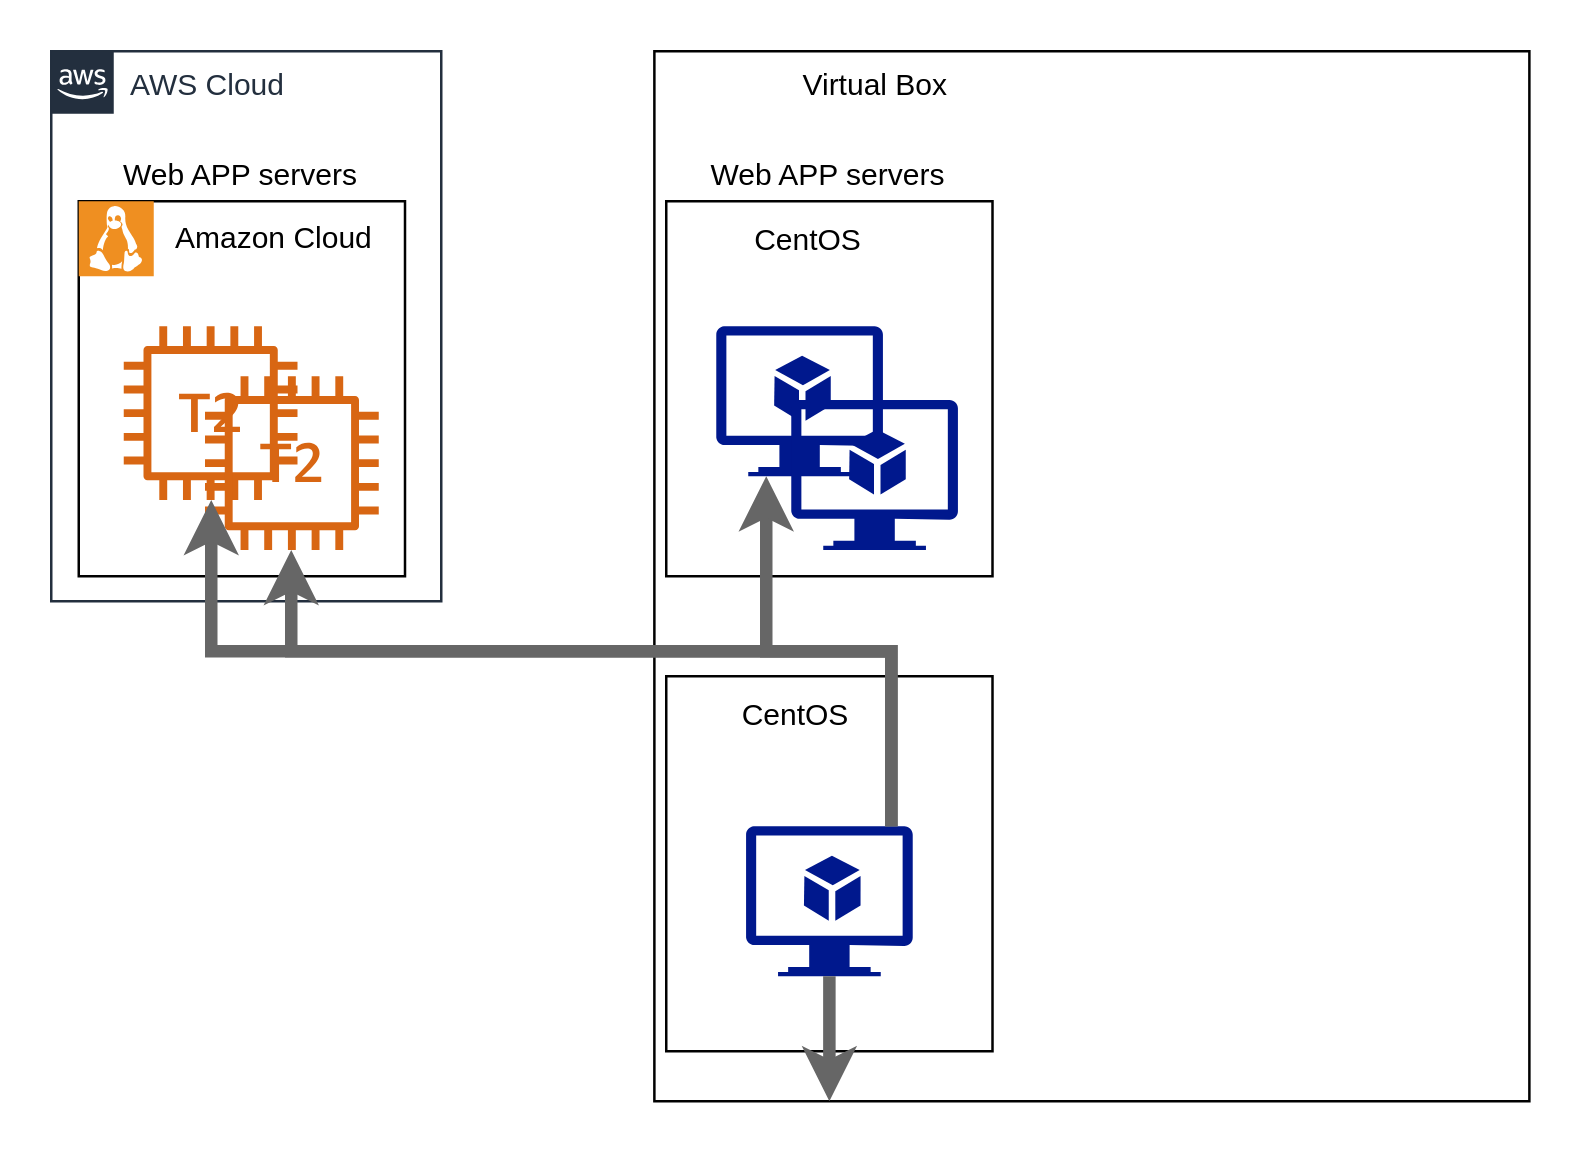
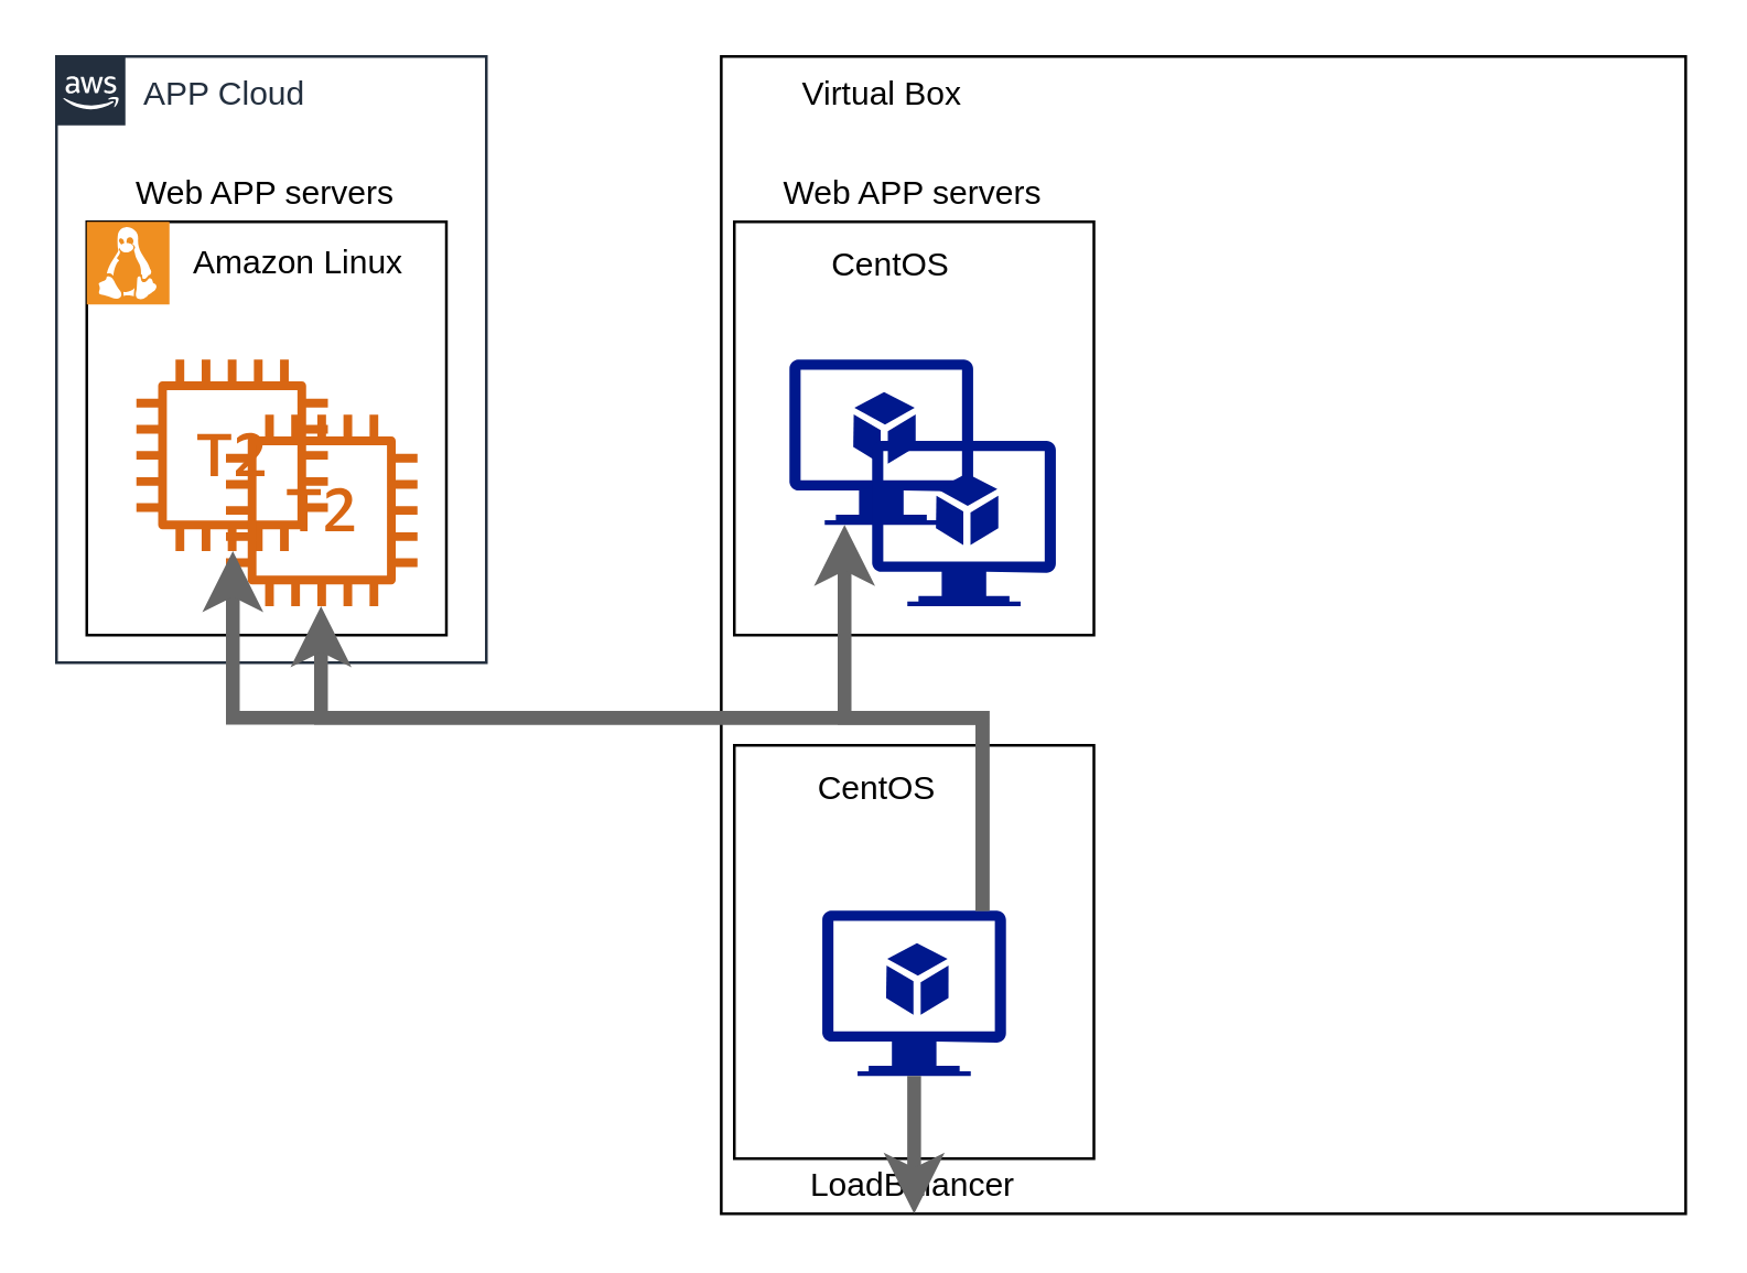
- <mxCell id="5" value="Virtual Box" style="text;html=1;strokeColor=none;fillColor=none;align=left;verticalAlign=middle;whiteSpace=wrap;rounded=0;" vertex="1" parent="1"><mxGeometry x="319.25" y="24" width="80" height="20" as="geometry" /></mxCell>
+ <mxCell id="5" value="Virtual Box" style="text;html=1;strokeColor=none;fillColor=none;align=left;verticalAlign=middle;whiteSpace=wrap;rounded=0;" vertex="1" parent="1"><mxGeometry x="289.25" y="24" width="80" height="20" as="geometry" /></mxCell>
- <mxCell id="3" value="AWS Cloud" style="points=[[0,0],[0.25,0],[0.5,0],[0.75,0],[1,0],[1,0.25],[1,0.5],[1,0.75],[1,1],[0.75,1],[0.5,1],[0.25,1],[0,1],[0,0.75],[0,0.5],[0,0.25]];outlineConnect=0;gradientColor=none;html=1;whiteSpace=wrap;fontSize=12;fontStyle=0;shape=mxgraph.aws4.group;grIcon=mxgraph.aws4.group_aws_cloud_alt;strokeColor=#232F3E;fillColor=none;verticalAlign=top;align=left;spacingLeft=30;fontColor=#232F3E;dashed=0;labelBackgroundColor=#ffffff;" parent="1" vertex="1"><mxGeometry x="20" y="20" width="156" height="220" as="geometry" /></mxCell>
+ <mxCell id="3" value="APP Cloud" style="points=[[0,0],[0.25,0],[0.5,0],[0.75,0],[1,0],[1,0.25],[1,0.5],[1,0.75],[1,1],[0.75,1],[0.5,1],[0.25,1],[0,1],[0,0.75],[0,0.5],[0,0.25]];outlineConnect=0;gradientColor=none;html=1;whiteSpace=wrap;fontSize=12;fontStyle=0;shape=mxgraph.aws4.group;grIcon=mxgraph.aws4.group_aws_cloud_alt;strokeColor=#232F3E;fillColor=none;verticalAlign=top;align=left;spacingLeft=30;fontColor=#232F3E;dashed=0;labelBackgroundColor=#ffffff;" parent="1" vertex="1"><mxGeometry x="20" y="20" width="156" height="220" as="geometry" /></mxCell>
- <mxCell id="11" value="Amazon Cloud" style="text;html=1;strokeColor=none;fillColor=none;align=left;verticalAlign=middle;whiteSpace=wrap;rounded=0;" vertex="1" parent="6"><mxGeometry x="36.5" y="5" width="80.5" height="20" as="geometry" /></mxCell>
+ <mxCell id="11" value="Amazon Linux" style="text;html=1;strokeColor=none;fillColor=none;align=left;verticalAlign=middle;whiteSpace=wrap;rounded=0;" vertex="1" parent="6"><mxGeometry x="36.5" y="5" width="80.5" height="20" as="geometry" /></mxCell>
+ <mxCell id="27" value="LoadBalancer" style="text;html=1;strokeColor=none;fillColor=none;align=center;verticalAlign=middle;whiteSpace=wrap;rounded=0;" vertex="1" parent="1"><mxGeometry x="281.25" y="420" width="100" height="20" as="geometry" /></mxCell>
